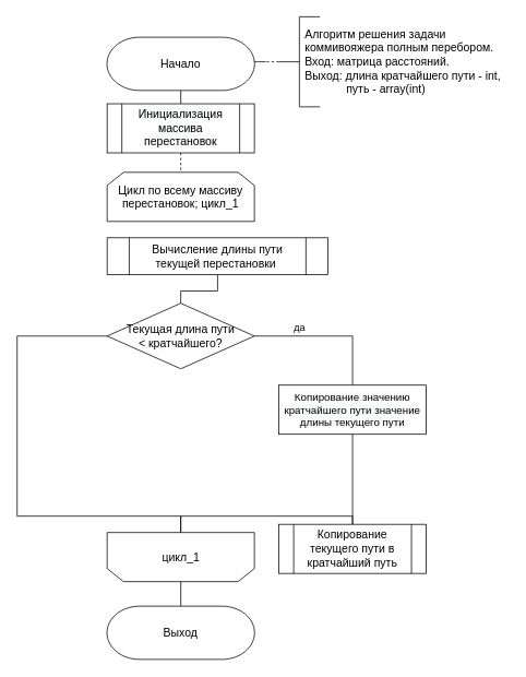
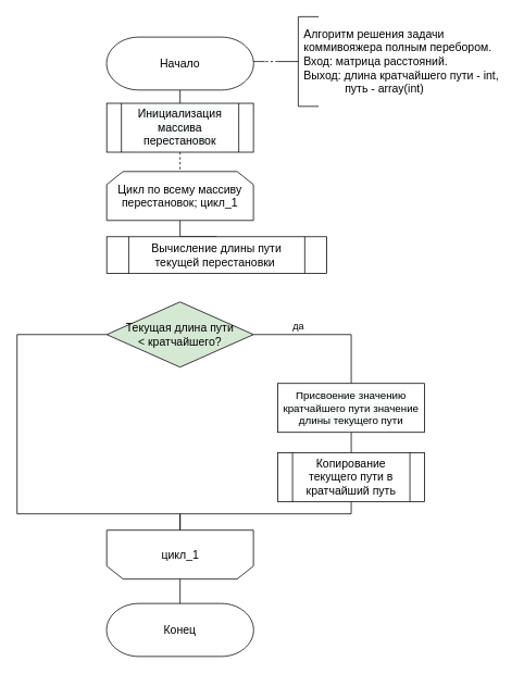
+ <mxCell id="6" style="edgeStyle=orthogonalEdgeStyle;rounded=0;orthogonalLoop=1;jettySize=auto;html=1;exitX=0.5;exitY=1;exitDx=0;exitDy=0;entryX=0.5;entryY=0;entryDx=0;entryDy=0;endArrow=none;endFill=0;" parent="1" source="7" target="14" edge="1"><mxGeometry relative="1" as="geometry" /></mxCell>
- <mxCell id="13" style="edgeStyle=orthogonalEdgeStyle;rounded=0;orthogonalLoop=1;jettySize=auto;html=1;exitX=0.5;exitY=1;exitDx=0;exitDy=0;entryX=0.5;entryY=0;entryDx=0;entryDy=0;endArrow=none;endFill=0;" parent="1" source="14" target="9" edge="1"><mxGeometry relative="1" as="geometry" /></mxCell>
- <mxCell id="9" value="&lt;font style=&quot;font-size: 14px&quot;&gt;Текущая длина пути &lt;br&gt;&amp;lt; кратчайшего?&lt;/font&gt;" style="rhombus;whiteSpace=wrap;html=1;" parent="1" vertex="1"><mxGeometry x="130" y="370" width="180" height="80" as="geometry" /></mxCell>
+ <mxCell id="9" value="&lt;font style=&quot;font-size: 14px&quot;&gt;Текущая длина пути &lt;br&gt;&amp;lt; кратчайшего?&lt;/font&gt;" style="rhombus;whiteSpace=wrap;html=1;fillColor=#d5e8d4;" parent="1" vertex="1"><mxGeometry x="130" y="370" width="180" height="80" as="geometry" /></mxCell>
- <mxCell id="16" value="&lt;span style=&quot;color: rgb(0 , 0 , 0) ; font-family: &amp;#34;helvetica&amp;#34; ; font-style: normal ; font-weight: 400 ; letter-spacing: normal ; text-align: center ; text-indent: 0px ; text-transform: none ; word-spacing: 0px ; background-color: rgb(248 , 249 , 250) ; display: inline ; float: none&quot;&gt;&lt;font style=&quot;font-size: 13px&quot;&gt;Копирование значению кратчайшего пути значение длины текущего пути&lt;/font&gt;&lt;/span&gt;" style="rounded=0;whiteSpace=wrap;html=1;" parent="1" vertex="1"><mxGeometry x="340" y="470" width="180" height="60" as="geometry" /></mxCell>
+ <mxCell id="16" value="&lt;span style=&quot;color: rgb(0 , 0 , 0) ; font-family: &amp;#34;helvetica&amp;#34; ; font-style: normal ; font-weight: 400 ; letter-spacing: normal ; text-align: center ; text-indent: 0px ; text-transform: none ; word-spacing: 0px ; background-color: rgb(248 , 249 , 250) ; display: inline ; float: none&quot;&gt;&lt;font style=&quot;font-size: 13px&quot;&gt;Присвоение значению кратчайшего пути значение длины текущего пути&lt;/font&gt;&lt;/span&gt;" style="rounded=0;whiteSpace=wrap;html=1;" parent="1" vertex="1"><mxGeometry x="340" y="470" width="180" height="60" as="geometry" /></mxCell>
- <mxCell id="19" value="&lt;span style=&quot;font-size: 14px&quot;&gt;Копирование текущего пути в кратчайший путь&lt;/span&gt;" style="shape=process;whiteSpace=wrap;html=1;backgroundOutline=1;" parent="1" vertex="1"><mxGeometry x="340" y="640" width="180" height="60" as="geometry" /></mxCell>
+ <mxCell id="19" value="&lt;span style=&quot;font-size: 14px&quot;&gt;Копирование текущего пути в кратчайший путь&lt;/span&gt;" style="shape=process;whiteSpace=wrap;html=1;backgroundOutline=1;" parent="1" vertex="1"><mxGeometry x="340" y="555" width="180" height="60" as="geometry" /></mxCell>
- <mxCell id="24" value="&lt;span style=&quot;font-size: 14px&quot;&gt;Выход&lt;/span&gt;" style="strokeWidth=1;html=1;shape=stencil(xVVNb4MwDP01HJmAaFV7nFh37GWTdnapC1FDgpysH/9+gYBaSukgl0kc8Hvwnu3YSsBSXUCFQRJJKDFg70GSfCGVXIJRZAPLFA5eRC48uXC1dCHoCjPjsCMQh61Ax2hD6oAnvjOtApcFEjc1y9ZB9Ga/qR+WZkpKK8KV1D3mhrdiwKX9Nzo7sejl1dlc2thFlXUo0SD10GtxGwcEyYe3UzzN6dPDqV9R5/uX0/d8p9jPae3TvfjeLJ7YwY1HYQ/slquJB+Zl16nPr86rmQO7ydWN2LHUImMLyNItZIec1I/cPUyygnq5B0RHl+qI1+zZ3Xw/q79TEFzeKCyW8xWAMvtC3eC3k06Xfk7nEM5ch6QM1G3o6QugHEOrE+4F5D1KnxCrG7g9+8fpLjwqvuvZNIl/LNnnjDOhND7ZBIsP5qxBR4aTpXtF+GRq91wIdzuNLcRAoEHdXdkAvw==);whiteSpace=wrap;" parent="1" vertex="1"><mxGeometry x="90" y="740" width="260" height="65" as="geometry" /></mxCell>
+ <mxCell id="24" value="&lt;span style=&quot;font-size: 14px&quot;&gt;Конец&lt;/span&gt;" style="strokeWidth=1;html=1;shape=stencil(xVVNb4MwDP01HJmAaFV7nFh37GWTdnapC1FDgpysH/9+gYBaSukgl0kc8Hvwnu3YSsBSXUCFQRJJKDFg70GSfCGVXIJRZAPLFA5eRC48uXC1dCHoCjPjsCMQh61Ax2hD6oAnvjOtApcFEjc1y9ZB9Ga/qR+WZkpKK8KV1D3mhrdiwKX9Nzo7sejl1dlc2thFlXUo0SD10GtxGwcEyYe3UzzN6dPDqV9R5/uX0/d8p9jPae3TvfjeLJ7YwY1HYQ/slquJB+Zl16nPr86rmQO7ydWN2LHUImMLyNItZIec1I/cPUyygnq5B0RHl+qI1+zZ3Xw/q79TEFzeKCyW8xWAMvtC3eC3k06Xfk7nEM5ch6QM1G3o6QugHEOrE+4F5D1KnxCrG7g9+8fpLjwqvuvZNIl/LNnnjDOhND7ZBIsP5qxBR4aTpXtF+GRq91wIdzuNLcRAoEHdXdkAvw==);whiteSpace=wrap;" parent="1" vertex="1"><mxGeometry x="90" y="740" width="260" height="65" as="geometry" /></mxCell>
